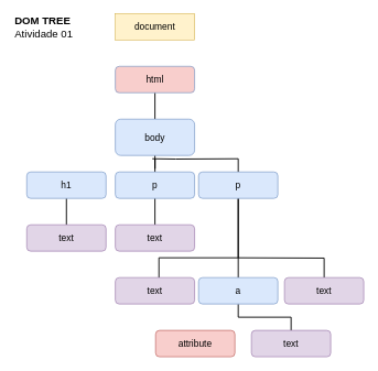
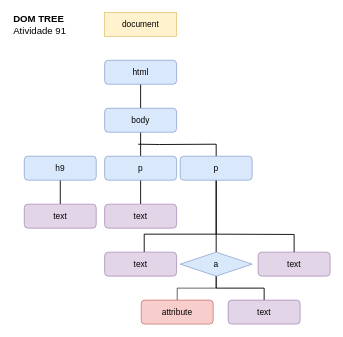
- <mxCell id="25" value="DOM TREE&lt;br&gt;&lt;span style=&quot;font-weight: normal;&quot;&gt;Atividade 01&lt;/span&gt;" style="text;html=1;strokeColor=none;fillColor=none;align=left;verticalAlign=middle;whiteSpace=wrap;rounded=0;fontSize=16;fontStyle=1" vertex="1" parent="1"><mxGeometry x="20" y="25" width="120" height="30" as="geometry" /></mxCell>
+ <mxCell id="25" value="DOM TREE&lt;br&gt;&lt;span style=&quot;font-weight: normal;&quot;&gt;Atividade 91&lt;/span&gt;" style="text;html=1;strokeColor=none;fillColor=none;align=left;verticalAlign=middle;whiteSpace=wrap;rounded=0;fontSize=16;fontStyle=1" vertex="1" parent="1"><mxGeometry x="20" y="25" width="120" height="30" as="geometry" /></mxCell>
- <mxCell id="4" value="html" style="rounded=1;whiteSpace=wrap;html=1;fillColor=#f8cecc;strokeColor=#6c8ebf;fontSize=14;" vertex="1" parent="1"><mxGeometry x="174" y="100" width="120" height="40" as="geometry" /></mxCell>
+ <mxCell id="4" value="html" style="rounded=1;whiteSpace=wrap;html=1;fillColor=#dae8fc;strokeColor=#6c8ebf;fontSize=14;" vertex="1" parent="1"><mxGeometry x="174" y="100" width="120" height="40" as="geometry" /></mxCell>
- <mxCell id="7" value="body" style="rounded=1;whiteSpace=wrap;html=1;fillColor=#dae8fc;strokeColor=#6c8ebf;fontSize=14;" vertex="1" parent="1"><mxGeometry x="174" y="180" width="120" height="55" as="geometry" /></mxCell>
+ <mxCell id="7" value="body" style="rounded=1;whiteSpace=wrap;html=1;fillColor=#dae8fc;strokeColor=#6c8ebf;fontSize=14;" vertex="1" parent="1"><mxGeometry x="174" y="180" width="120" height="40" as="geometry" /></mxCell>
- <mxCell id="9" value="h1" style="rounded=1;whiteSpace=wrap;html=1;fillColor=#dae8fc;strokeColor=#6c8ebf;fontSize=14;" vertex="1" parent="1"><mxGeometry x="40" y="260" width="120" height="40" as="geometry" /></mxCell>
+ <mxCell id="9" value="h9" style="rounded=1;whiteSpace=wrap;html=1;fillColor=#dae8fc;strokeColor=#6c8ebf;fontSize=14;" vertex="1" parent="1"><mxGeometry x="40" y="260" width="120" height="40" as="geometry" /></mxCell>
- <mxCell id="21" value="a" style="rounded=1;whiteSpace=wrap;html=1;fillColor=#dae8fc;strokeColor=#6c8ebf;fontSize=14;" vertex="1" parent="1"><mxGeometry x="300" y="420" width="120" height="40" as="geometry" /></mxCell>
+ <mxCell id="21" value="a" style="rhombus;whiteSpace=wrap;html=1;fillColor=#dae8fc;strokeColor=#6c8ebf;fontSize=14;" vertex="1" parent="1"><mxGeometry x="300" y="420" width="120" height="40" as="geometry" /></mxCell>
+ <mxCell id="20" style="edgeStyle=orthogonalEdgeStyle;rounded=0;orthogonalLoop=1;jettySize=auto;html=1;entryX=0.5;entryY=0;entryDx=0;entryDy=0;endArrow=none;endFill=0;" edge="1" parent="1" source="21" target="24"><mxGeometry relative="1" as="geometry" /></mxCell>
